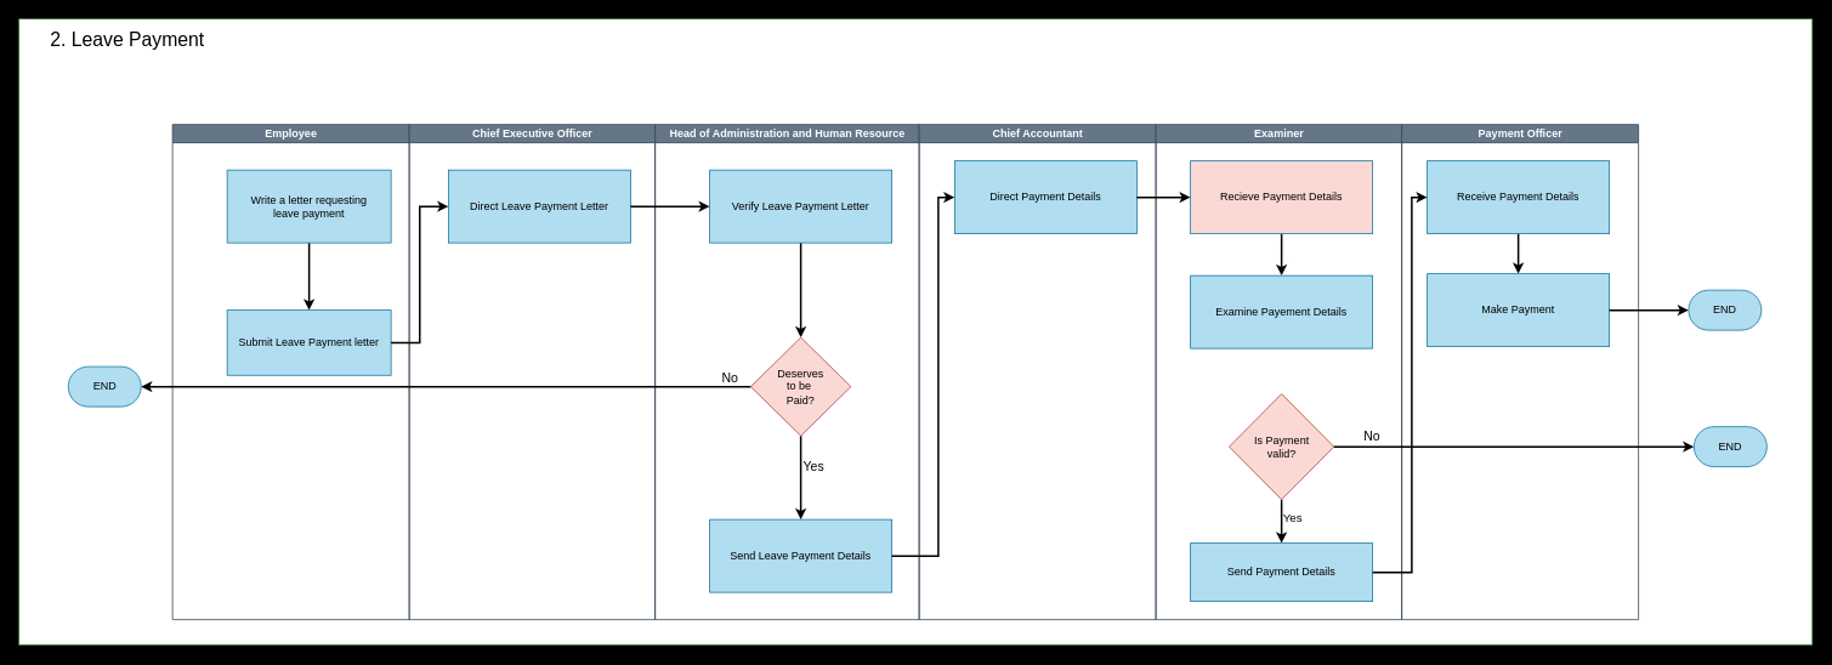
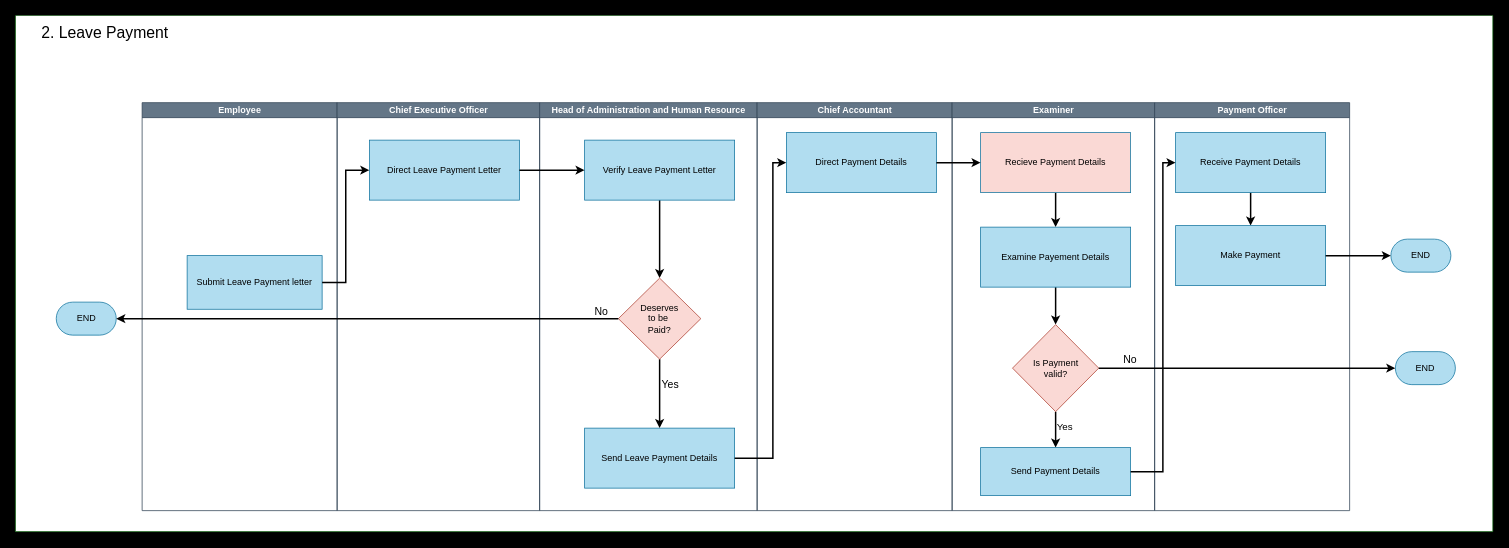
- <mxCell id="7" value="&lt;font color=&quot;#000000&quot;&gt;Write a letter requesting&lt;br&gt;leave payment&lt;/font&gt;" style="whiteSpace=wrap;html=1;rounded=0;fillStyle=auto;fillColor=#b1ddf0;strokeColor=#10739e;" parent="5" vertex="1"><mxGeometry x="60" y="50" width="180" height="80" as="geometry" /></mxCell>
- <mxCell id="6" style="edgeStyle=orthogonalEdgeStyle;orthogonalLoop=1;jettySize=auto;html=1;rounded=0;strokeWidth=2;strokeColor=#000000;" parent="5" source="7" target="8" edge="1"><mxGeometry relative="1" as="geometry" /></mxCell>
+ <mxCell id="26" style="edgeStyle=orthogonalEdgeStyle;rounded=0;orthogonalLoop=1;jettySize=auto;html=1;entryX=0.5;entryY=0;entryDx=0;entryDy=0;strokeColor=#000000;strokeWidth=2;" edge="1" parent="20" source="27" target="25"><mxGeometry relative="1" as="geometry" /></mxCell>
